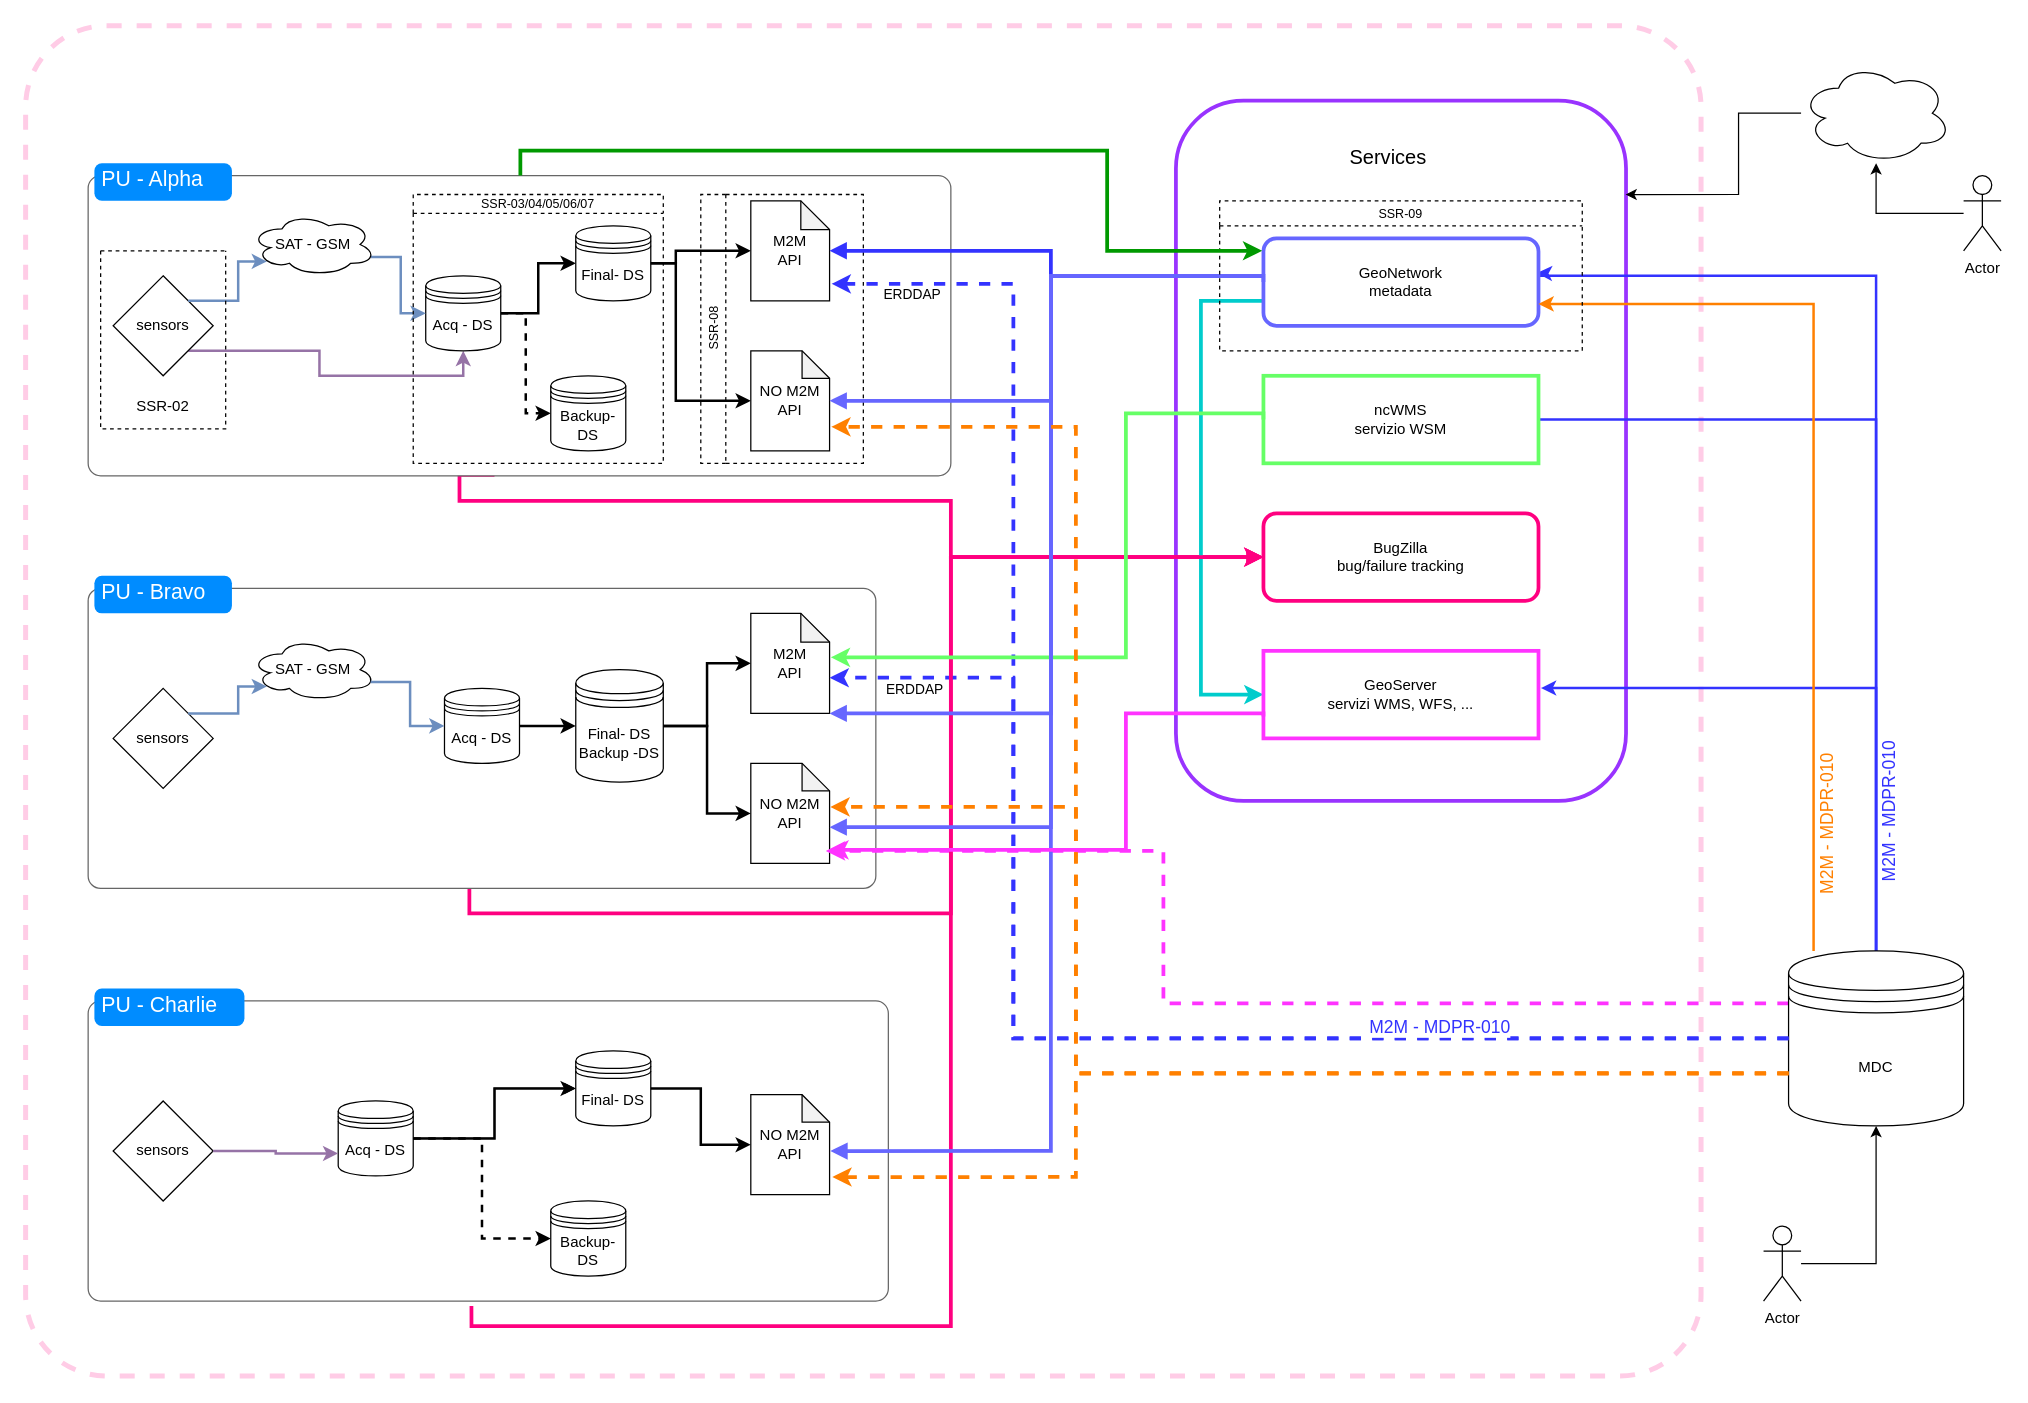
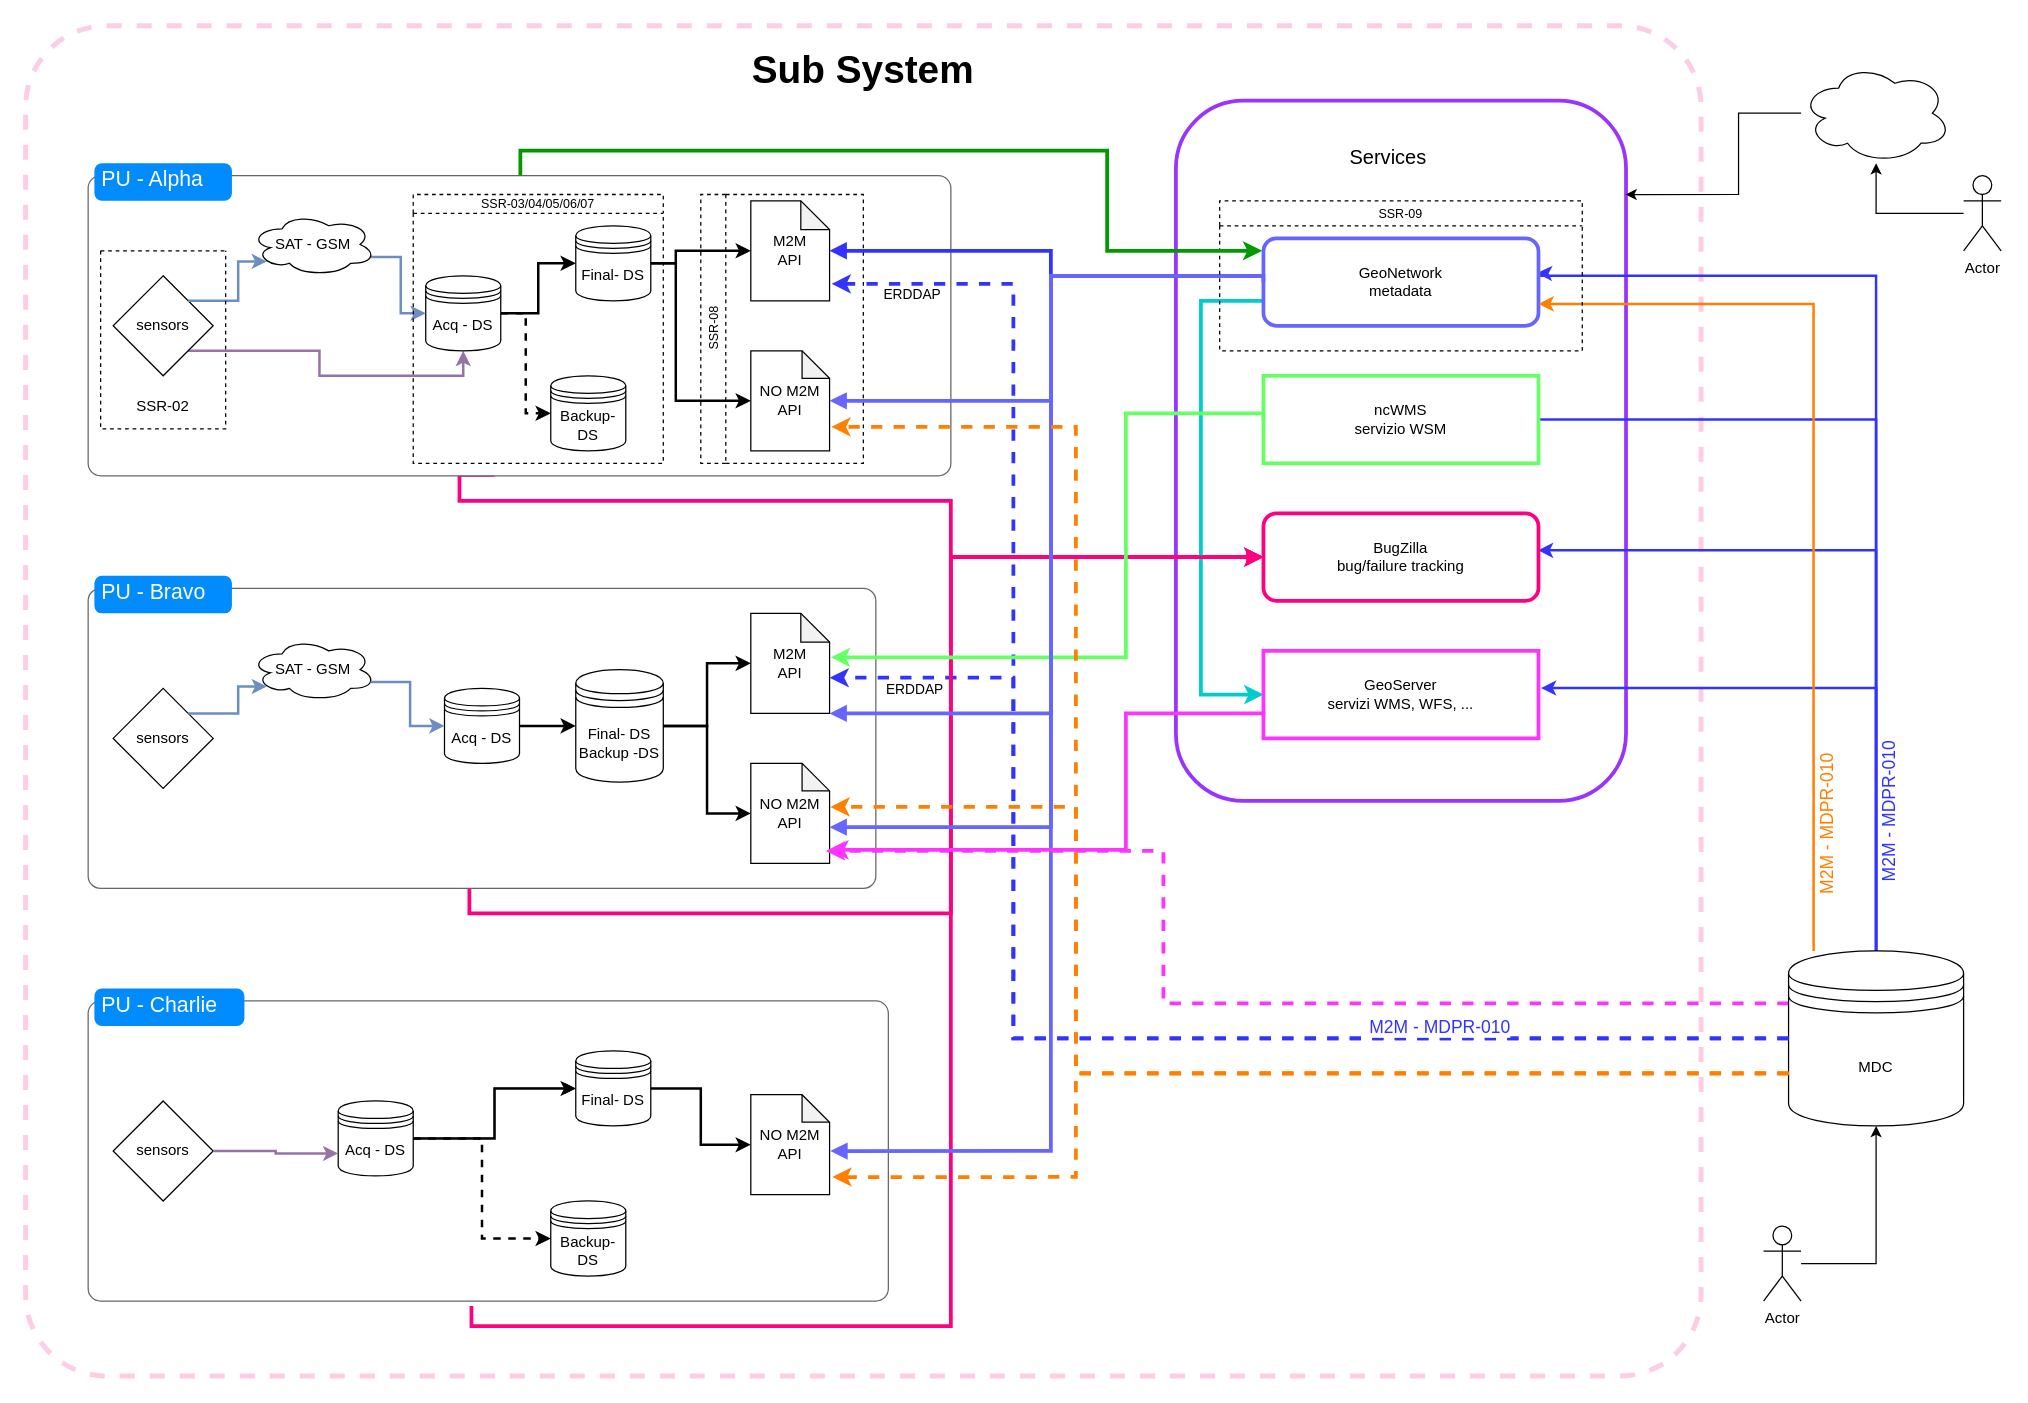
+ <mxCell id="61" value="Sub System" style="text;strokeColor=none;align=center;fillColor=none;html=1;verticalAlign=middle;whiteSpace=wrap;rounded=0;fontSize=31;fontStyle=1" parent="1" vertex="1"><mxGeometry x="580" y="40" width="220" height="30" as="geometry" /></mxCell>
+ <mxCell id="56" style="edgeStyle=orthogonalEdgeStyle;rounded=0;orthogonalLoop=1;jettySize=auto;html=1;entryX=0.998;entryY=0.423;entryDx=0;entryDy=0;strokeWidth=2;strokeColor=#3333FF;entryPerimeter=0;" parent="1" source="60" target="66" edge="1"><mxGeometry relative="1" as="geometry"><Array as="points"><mxPoint x="1500" y="440" /></Array></mxGeometry></mxCell>
